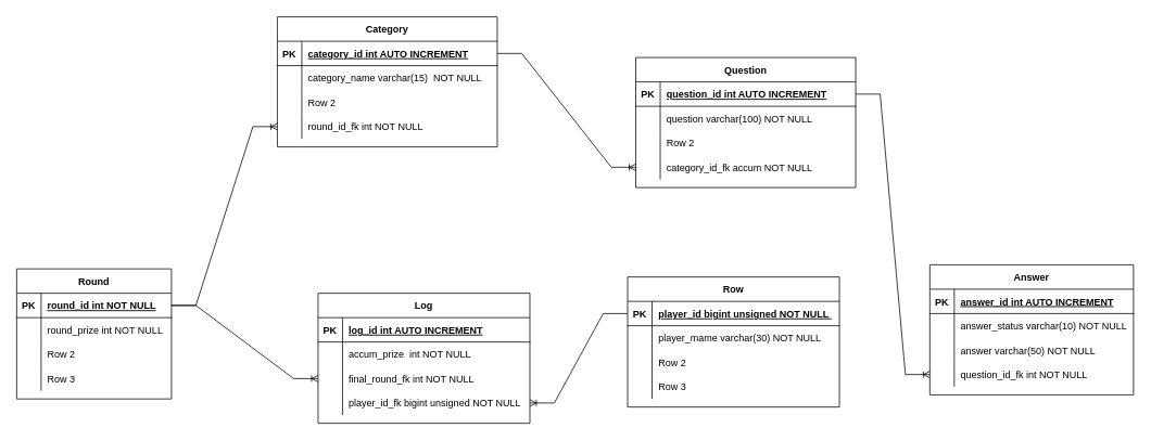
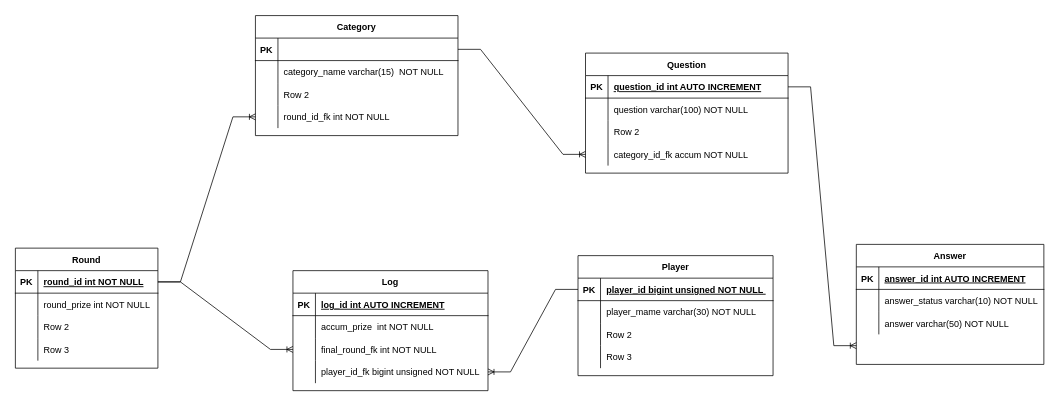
- <mxCell id="57" value="category_id int AUTO INCREMENT" style="shape=partialRectangle;connectable=0;fillColor=none;top=0;left=0;bottom=0;right=0;align=left;spacingLeft=6;fontStyle=5;overflow=hidden;" vertex="1" parent="55"><mxGeometry x="30" width="240" height="30" as="geometry"><mxRectangle width="240" height="30" as="alternateBounds" /></mxGeometry></mxCell>
- <mxCell id="2" value="Row" style="shape=table;startSize=30;container=1;collapsible=1;childLayout=tableLayout;fixedRows=1;rowLines=0;fontStyle=1;align=center;resizeLast=1;" vertex="1" parent="1"><mxGeometry x="770" y="340" width="260" height="160" as="geometry" /></mxCell>
+ <mxCell id="2" value="Player" style="shape=table;startSize=30;container=1;collapsible=1;childLayout=tableLayout;fixedRows=1;rowLines=0;fontStyle=1;align=center;resizeLast=1;" vertex="1" parent="1"><mxGeometry x="770" y="340" width="260" height="160" as="geometry" /></mxCell>
- <mxCell id="79" value="question_id_fk int NOT NULL" style="shape=partialRectangle;connectable=0;fillColor=none;top=0;left=0;bottom=0;right=0;align=left;spacingLeft=6;overflow=hidden;" vertex="1" parent="77"><mxGeometry x="30" width="220" height="30" as="geometry"><mxRectangle width="220" height="30" as="alternateBounds" /></mxGeometry></mxCell>
